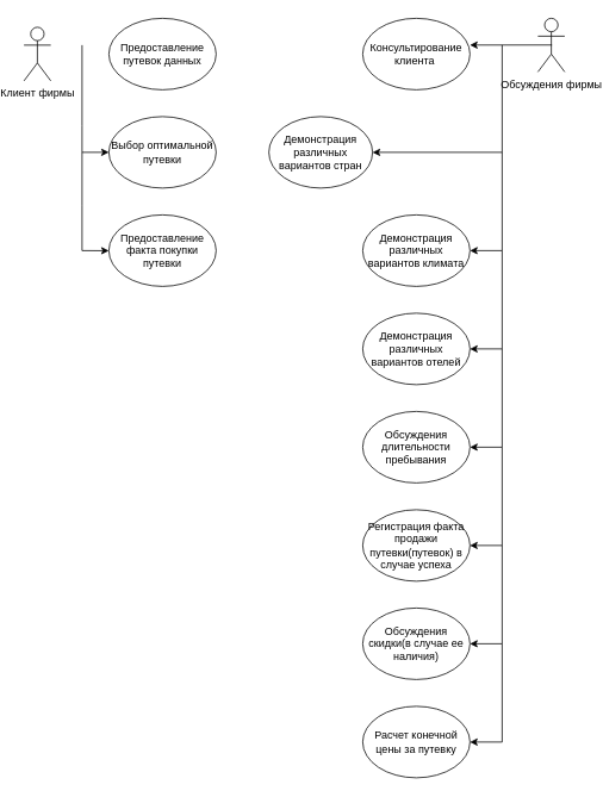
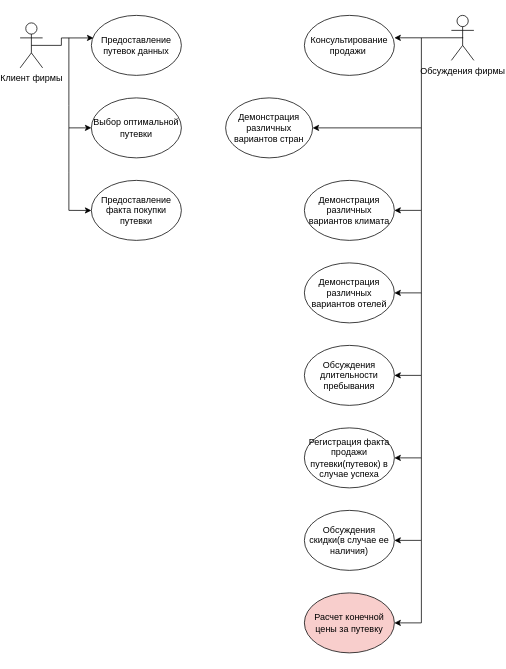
+ <mxCell id="12" style="edgeStyle=orthogonalEdgeStyle;rounded=0;orthogonalLoop=1;jettySize=auto;html=1;exitX=0.5;exitY=0.5;exitDx=0;exitDy=0;exitPerimeter=0;entryX=0.023;entryY=0.376;entryDx=0;entryDy=0;entryPerimeter=0;" edge="1" parent="1" source="2" target="4"><mxGeometry relative="1" as="geometry"><mxPoint x="105" y="50" as="targetPoint" /><Array as="points"><mxPoint x="75" y="50" /></Array></mxGeometry></mxCell>
- <mxCell id="7" value="Консультирование клиента&amp;nbsp;" style="ellipse;whiteSpace=wrap;html=1;" vertex="1" parent="1"><mxGeometry x="399" y="20" width="120" height="80" as="geometry" /></mxCell>
+ <mxCell id="7" value="Консультирование продажи&amp;nbsp;" style="ellipse;whiteSpace=wrap;html=1;" vertex="1" parent="1"><mxGeometry x="399" y="20" width="120" height="80" as="geometry" /></mxCell>
- <mxCell id="22" value="Расчет конечной цены за путевку" style="ellipse;whiteSpace=wrap;html=1;" vertex="1" parent="1"><mxGeometry x="399" y="790" width="120" height="80" as="geometry" /></mxCell>
+ <mxCell id="22" value="Расчет конечной цены за путевку" style="ellipse;whiteSpace=wrap;html=1;fillColor=#f8cecc;" vertex="1" parent="1"><mxGeometry x="399" y="790" width="120" height="80" as="geometry" /></mxCell>
